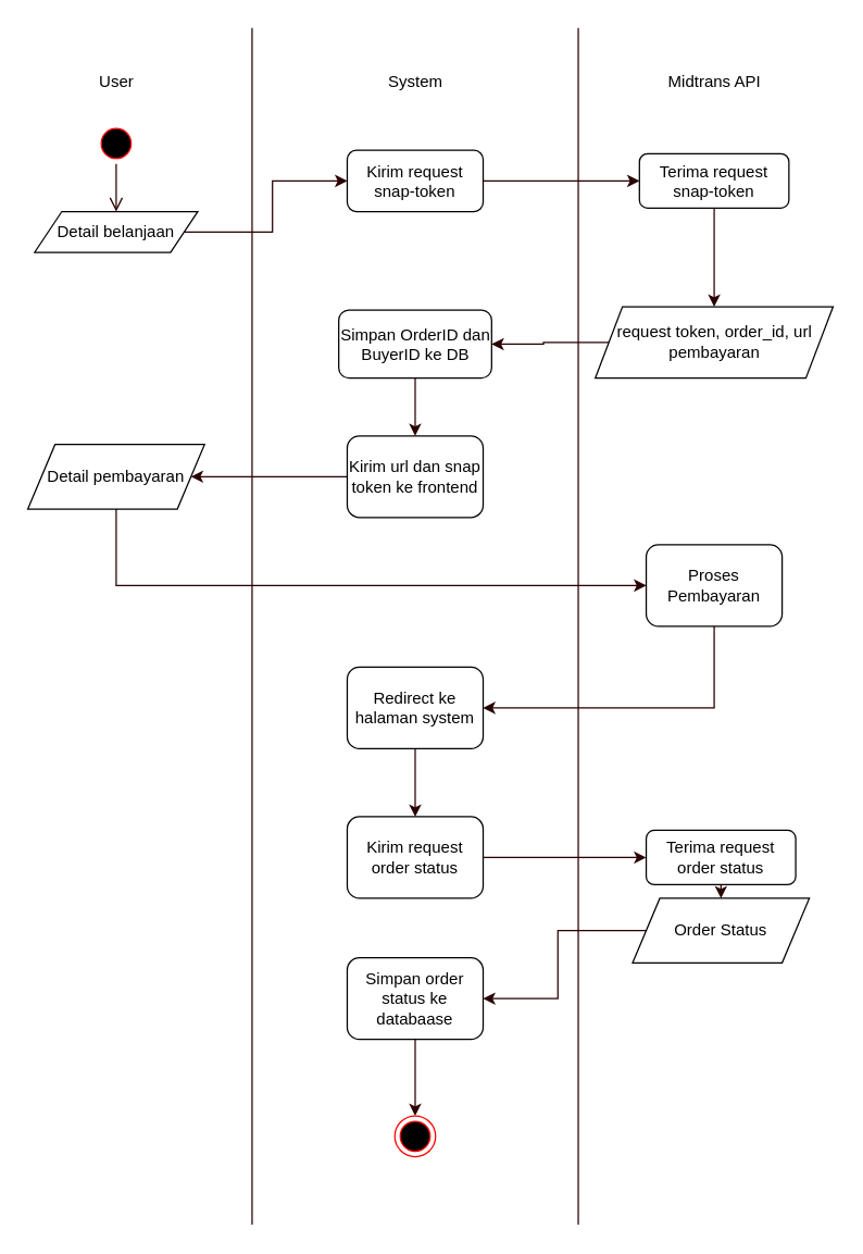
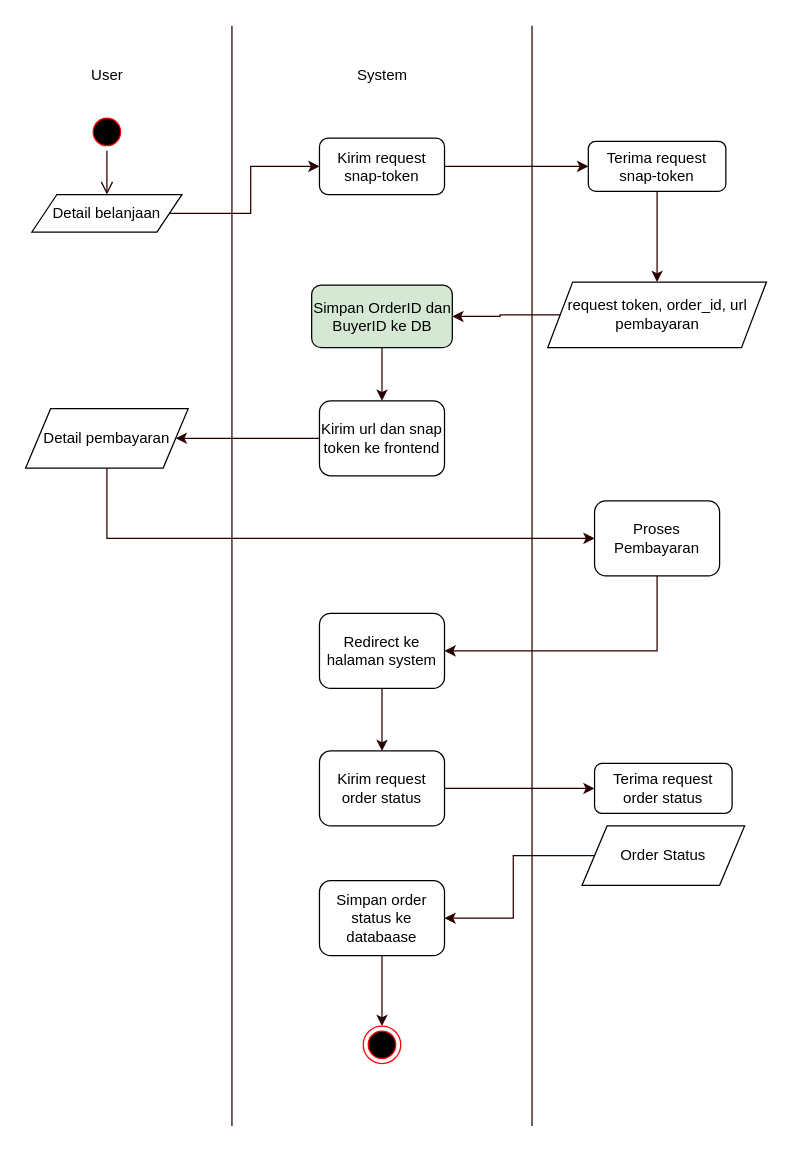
- <mxCell id="4" value="Midtrans API" style="text;html=1;align=center;verticalAlign=middle;resizable=0;points=[];autosize=1;strokeColor=none;" vertex="1" parent="1"><mxGeometry x="485" y="50" width="80" height="20" as="geometry" /></mxCell>
- <mxCell id="16" value="Simpan OrderID dan BuyerID ke DB" style="rounded=1;whiteSpace=wrap;html=1;" vertex="1" parent="1"><mxGeometry x="248.75" y="227.5" width="112.5" height="50" as="geometry" /></mxCell>
+ <mxCell id="16" value="Simpan OrderID dan BuyerID ke DB" style="rounded=1;whiteSpace=wrap;html=1;fillColor=#d5e8d4;" vertex="1" parent="1"><mxGeometry x="248.75" y="227.5" width="112.5" height="50" as="geometry" /></mxCell>
- <mxCell id="27" style="edgeStyle=orthogonalEdgeStyle;rounded=0;orthogonalLoop=1;jettySize=auto;html=1;exitX=0.5;exitY=1;exitDx=0;exitDy=0;entryX=0.5;entryY=0;entryDx=0;entryDy=0;strokeColor=#290000;" edge="1" parent="1" source="28" target="30"><mxGeometry relative="1" as="geometry" /></mxCell>
